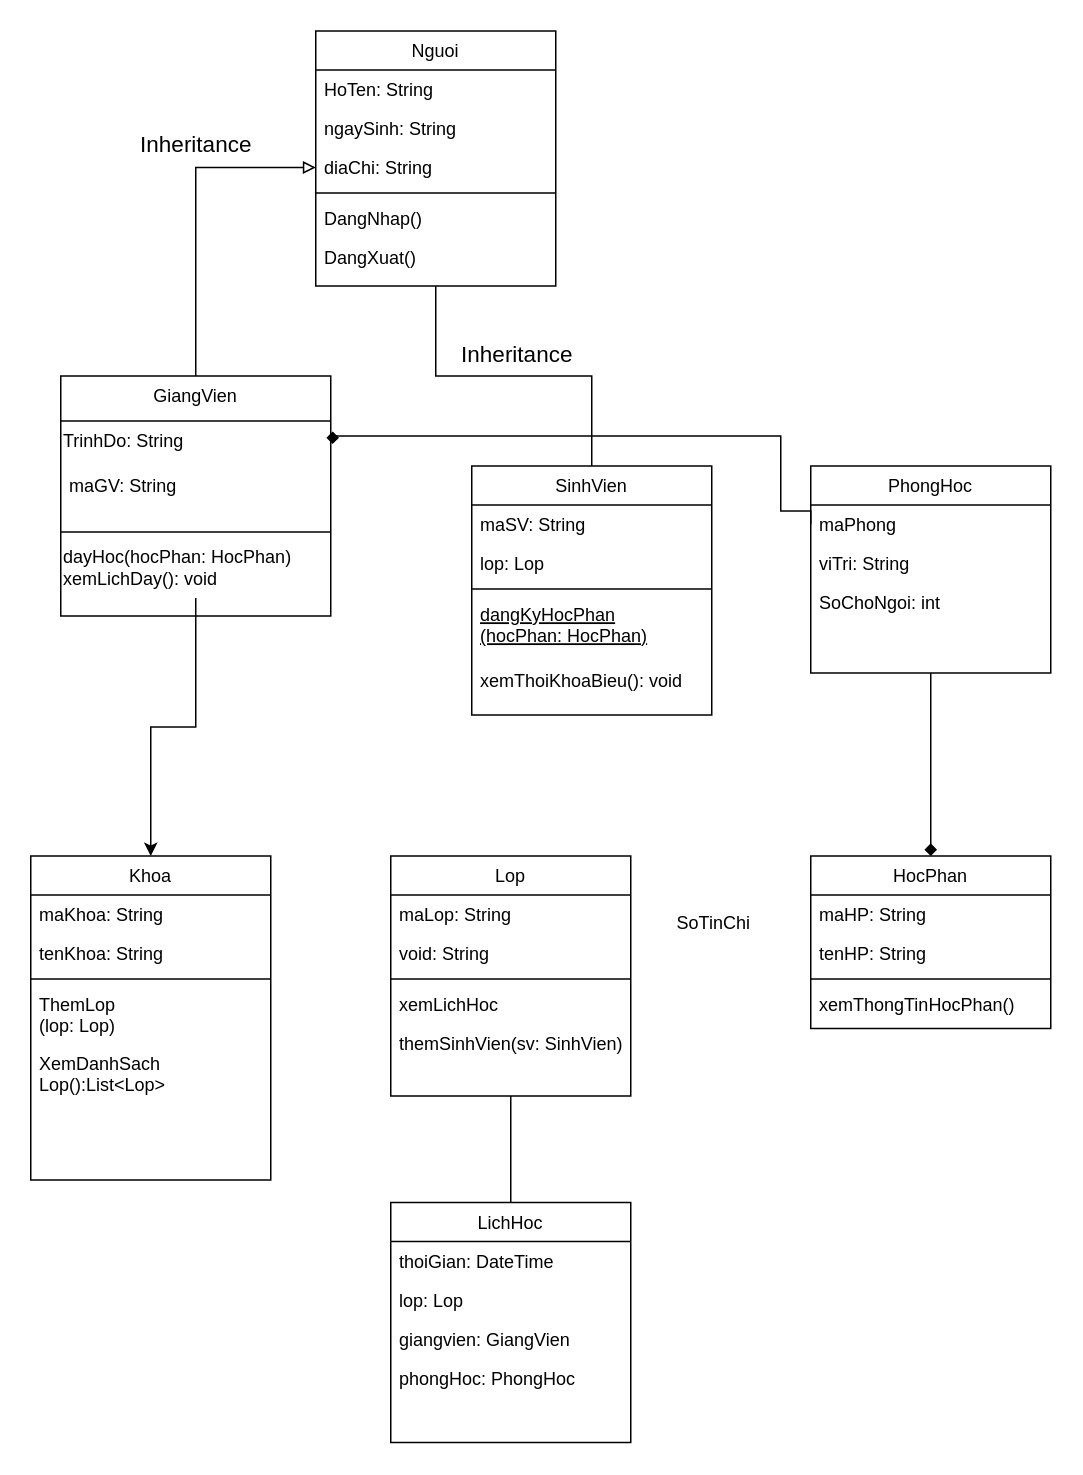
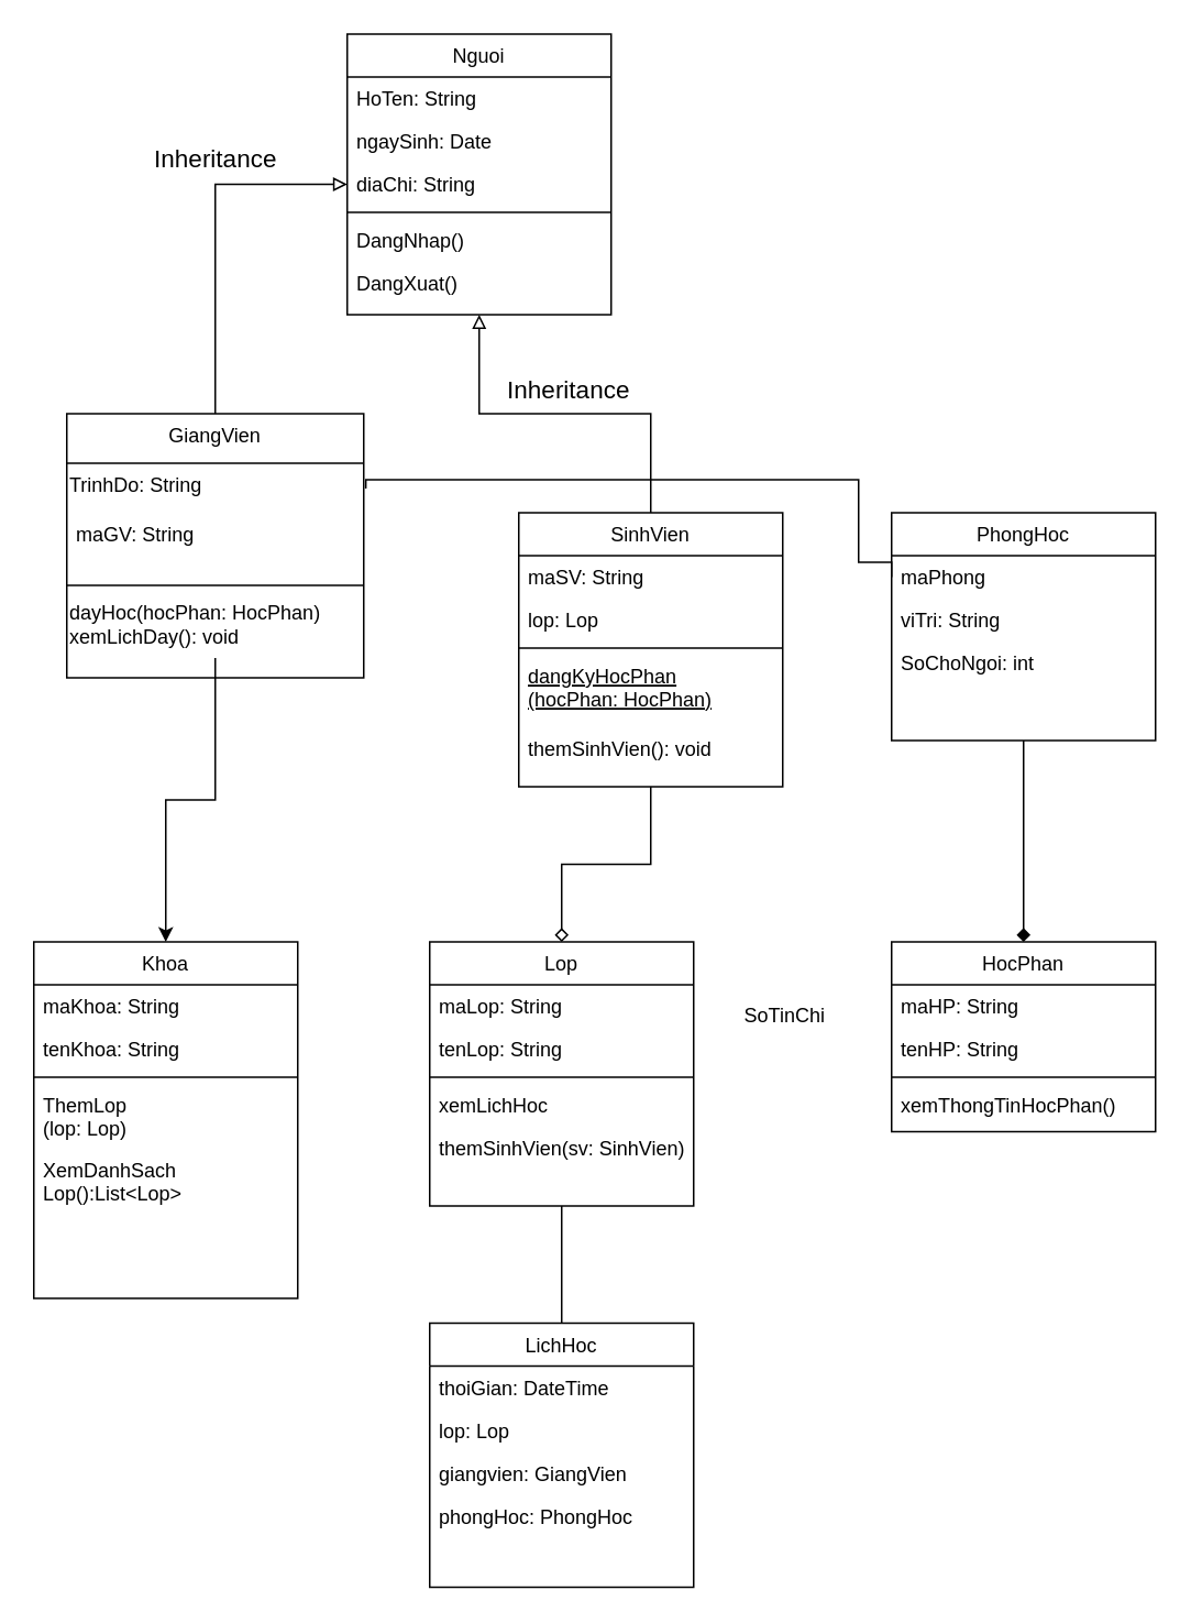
- <mxCell id="23" value="ngaySinh: String" style="text;align=left;verticalAlign=top;spacingLeft=4;spacingRight=4;overflow=hidden;rotatable=0;points=[[0,0.5],[1,0.5]];portConstraint=eastwest;rounded=0;shadow=0;html=0;" vertex="1" parent="21"><mxGeometry y="52" width="160" height="26" as="geometry" /></mxCell>
+ <mxCell id="23" value="ngaySinh: Date" style="text;align=left;verticalAlign=top;spacingLeft=4;spacingRight=4;overflow=hidden;rotatable=0;points=[[0,0.5],[1,0.5]];portConstraint=eastwest;rounded=0;shadow=0;html=0;" vertex="1" parent="21"><mxGeometry y="52" width="160" height="26" as="geometry" /></mxCell>
- <mxCell id="2" style="edgeStyle=orthogonalEdgeStyle;rounded=0;orthogonalLoop=1;jettySize=auto;html=1;exitX=0.5;exitY=0;exitDx=0;exitDy=0;entryX=0.5;entryY=1;entryDx=0;entryDy=0;endArrow=none;endFill=0;" edge="1" parent="1" source="4" target="21"><mxGeometry relative="1" as="geometry" /></mxCell>
+ <mxCell id="2" style="edgeStyle=orthogonalEdgeStyle;rounded=0;orthogonalLoop=1;jettySize=auto;html=1;exitX=0.5;exitY=0;exitDx=0;exitDy=0;entryX=0.5;entryY=1;entryDx=0;entryDy=0;endArrow=block;endFill=0;" edge="1" parent="1" source="4" target="21"><mxGeometry relative="1" as="geometry" /></mxCell>
- <mxCell id="55" style="edgeStyle=orthogonalEdgeStyle;rounded=0;orthogonalLoop=1;jettySize=auto;html=1;exitX=0;exitY=0.5;exitDx=0;exitDy=0;entryX=1.007;entryY=0.513;entryDx=0;entryDy=0;entryPerimeter=0;endArrow=diamond;startFill=0;" edge="1" parent="1" source="30" target="12"><mxGeometry relative="1" as="geometry"><Array as="points"><mxPoint x="540" y="340" /><mxPoint x="520" y="340" /><mxPoint x="520" y="290" /><mxPoint x="221" y="290" /></Array></mxGeometry></mxCell>
+ <mxCell id="55" style="edgeStyle=orthogonalEdgeStyle;rounded=0;orthogonalLoop=1;jettySize=auto;html=1;exitX=0;exitY=0.5;exitDx=0;exitDy=0;entryX=1.007;entryY=0.513;entryDx=0;entryDy=0;entryPerimeter=0;endArrow=none;startFill=0;" edge="1" parent="1" source="30" target="12"><mxGeometry relative="1" as="geometry"><Array as="points"><mxPoint x="540" y="340" /><mxPoint x="520" y="340" /><mxPoint x="520" y="290" /><mxPoint x="221" y="290" /></Array></mxGeometry></mxCell>
- <mxCell id="9" value="xemThoiKhoaBieu(): void" style="text;align=left;verticalAlign=top;spacingLeft=4;spacingRight=4;overflow=hidden;rotatable=0;points=[[0,0.5],[1,0.5]];portConstraint=eastwest;" vertex="1" parent="4"><mxGeometry y="130" width="160" height="26" as="geometry" /></mxCell>
+ <mxCell id="9" value="themSinhVien(): void" style="text;align=left;verticalAlign=top;spacingLeft=4;spacingRight=4;overflow=hidden;rotatable=0;points=[[0,0.5],[1,0.5]];portConstraint=eastwest;" vertex="1" parent="4"><mxGeometry y="130" width="160" height="26" as="geometry" /></mxCell>
+ <mxCell id="3" style="edgeStyle=orthogonalEdgeStyle;rounded=0;orthogonalLoop=1;jettySize=auto;html=1;exitX=0.5;exitY=1;exitDx=0;exitDy=0;entryX=0.5;entryY=0;entryDx=0;entryDy=0;endArrow=diamond;endFill=0;" edge="1" parent="1" source="4" target="34"><mxGeometry relative="1" as="geometry" /></mxCell>
- <mxCell id="36" value="void: String" style="text;align=left;verticalAlign=top;spacingLeft=4;spacingRight=4;overflow=hidden;rotatable=0;points=[[0,0.5],[1,0.5]];portConstraint=eastwest;rounded=0;shadow=0;html=0;" vertex="1" parent="34"><mxGeometry y="52" width="160" height="26" as="geometry" /></mxCell>
+ <mxCell id="36" value="tenLop: String" style="text;align=left;verticalAlign=top;spacingLeft=4;spacingRight=4;overflow=hidden;rotatable=0;points=[[0,0.5],[1,0.5]];portConstraint=eastwest;rounded=0;shadow=0;html=0;" vertex="1" parent="34"><mxGeometry y="52" width="160" height="26" as="geometry" /></mxCell>
